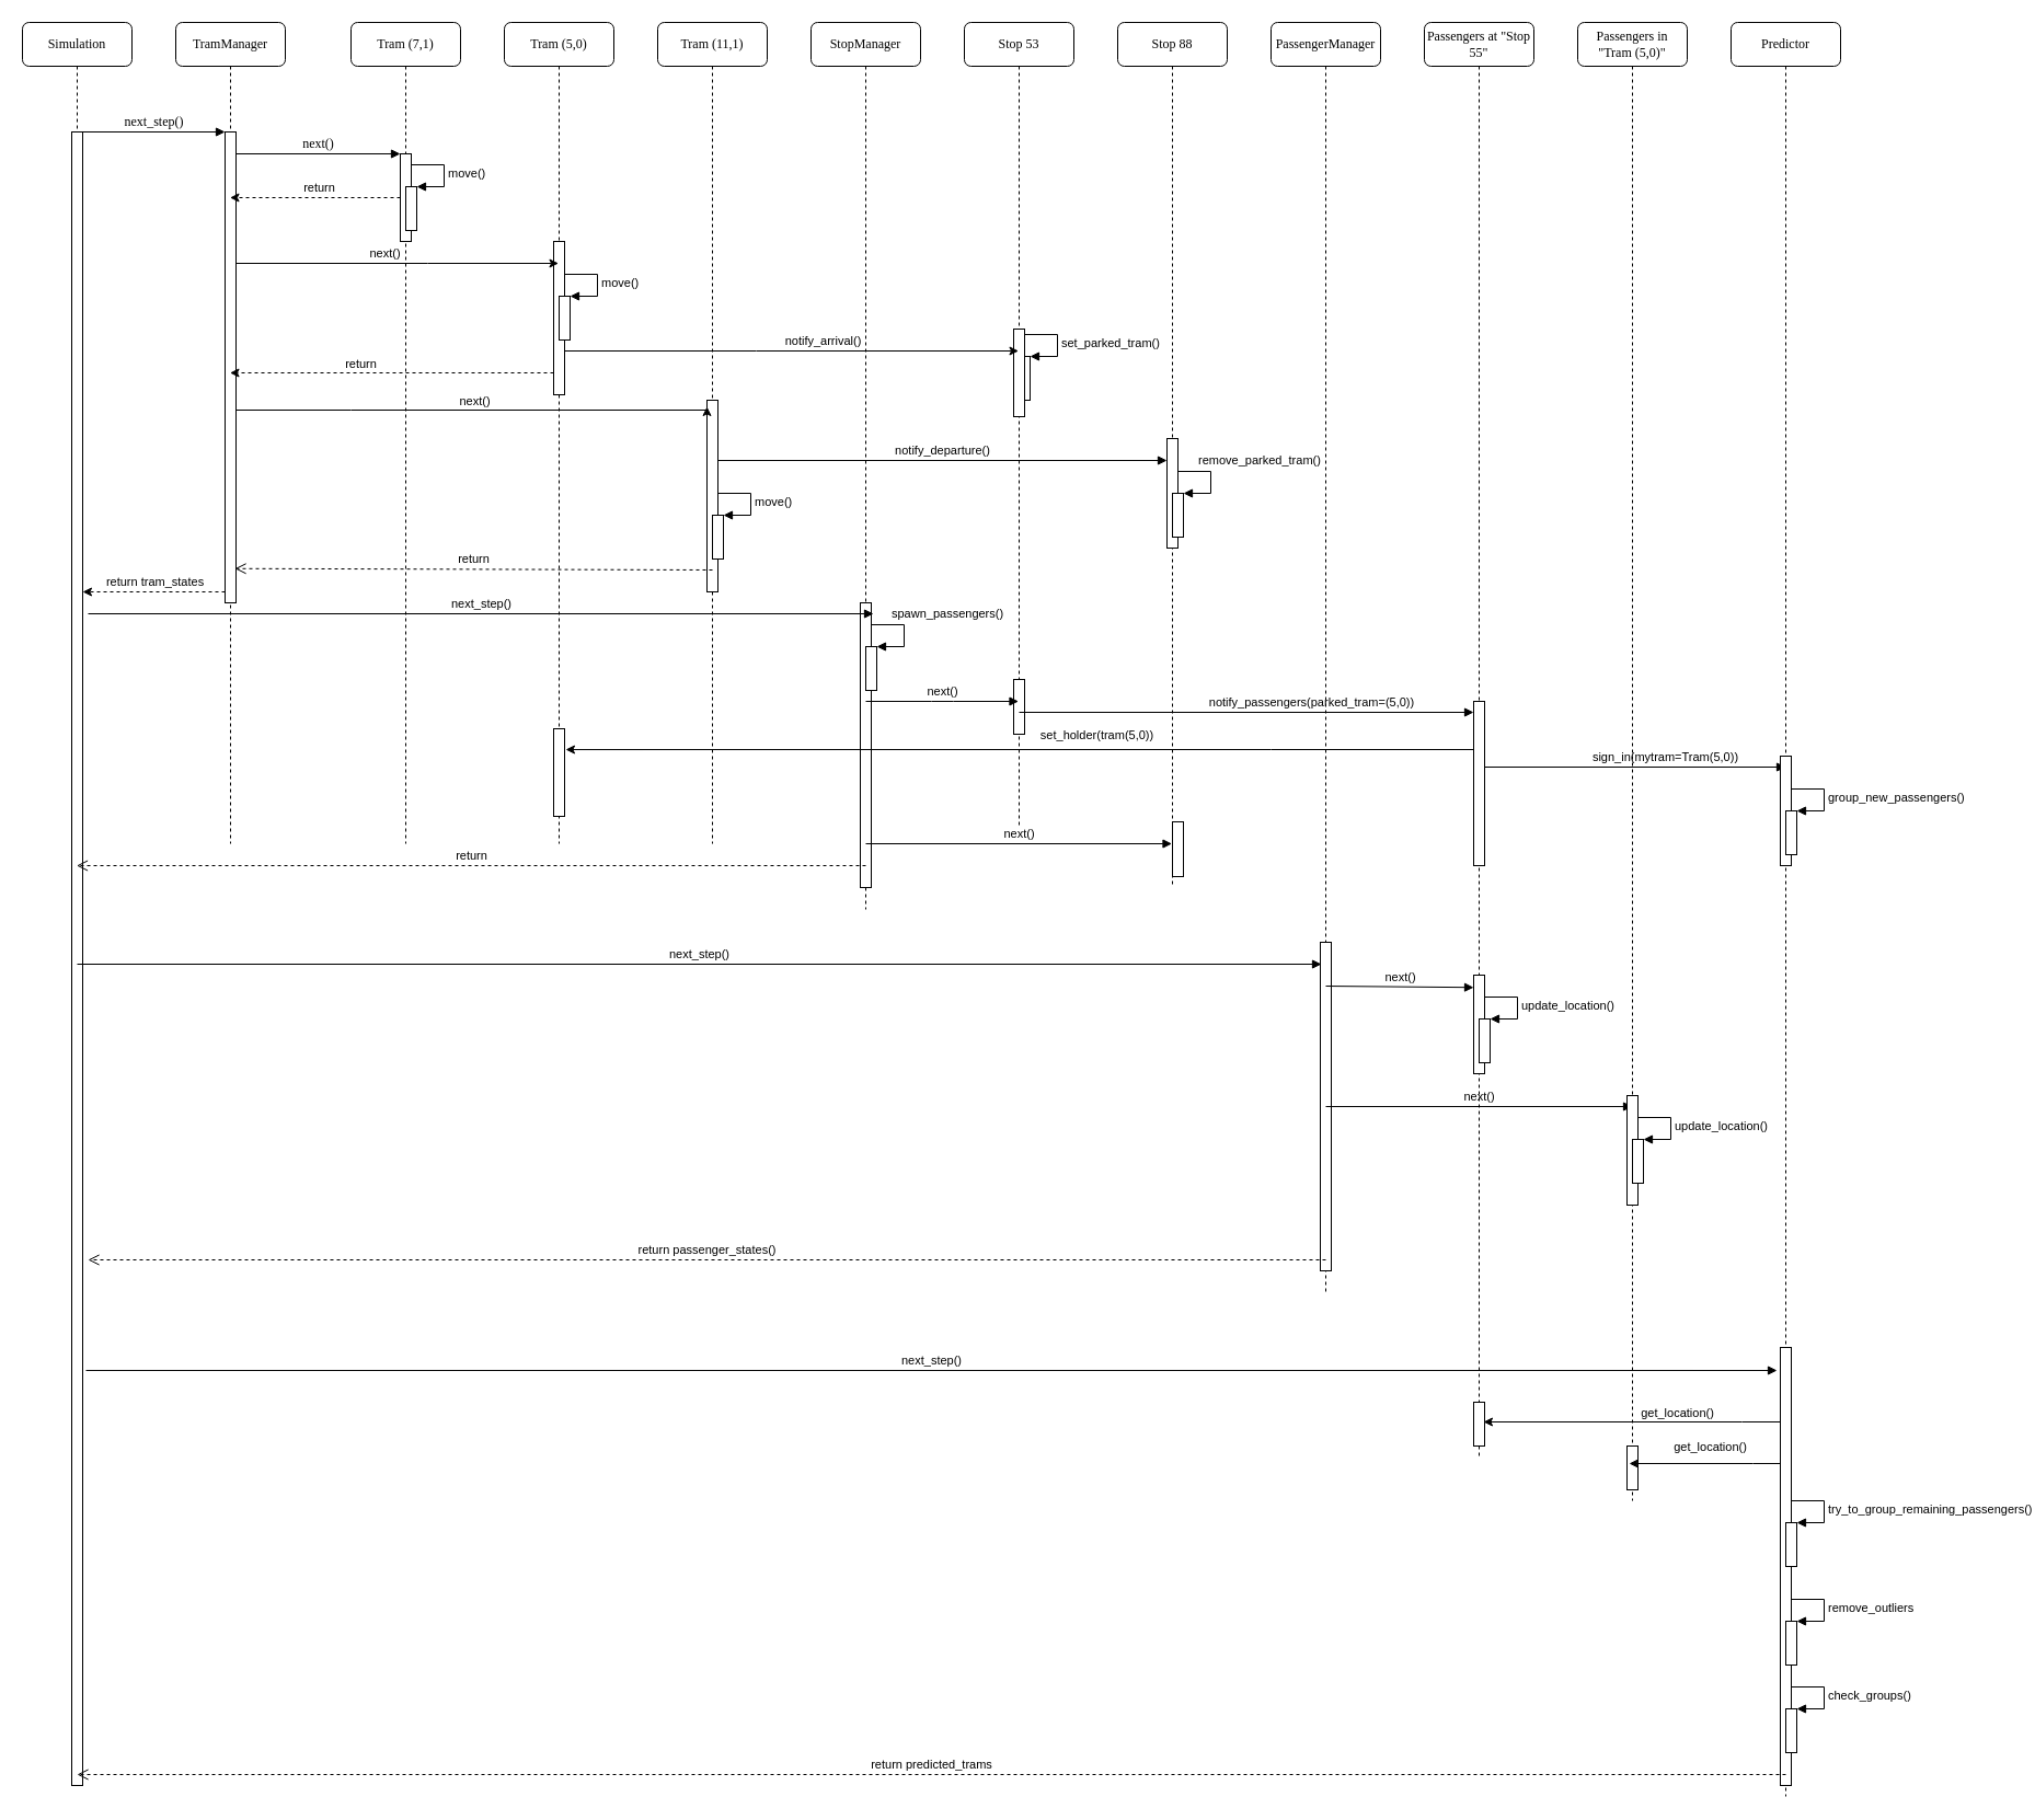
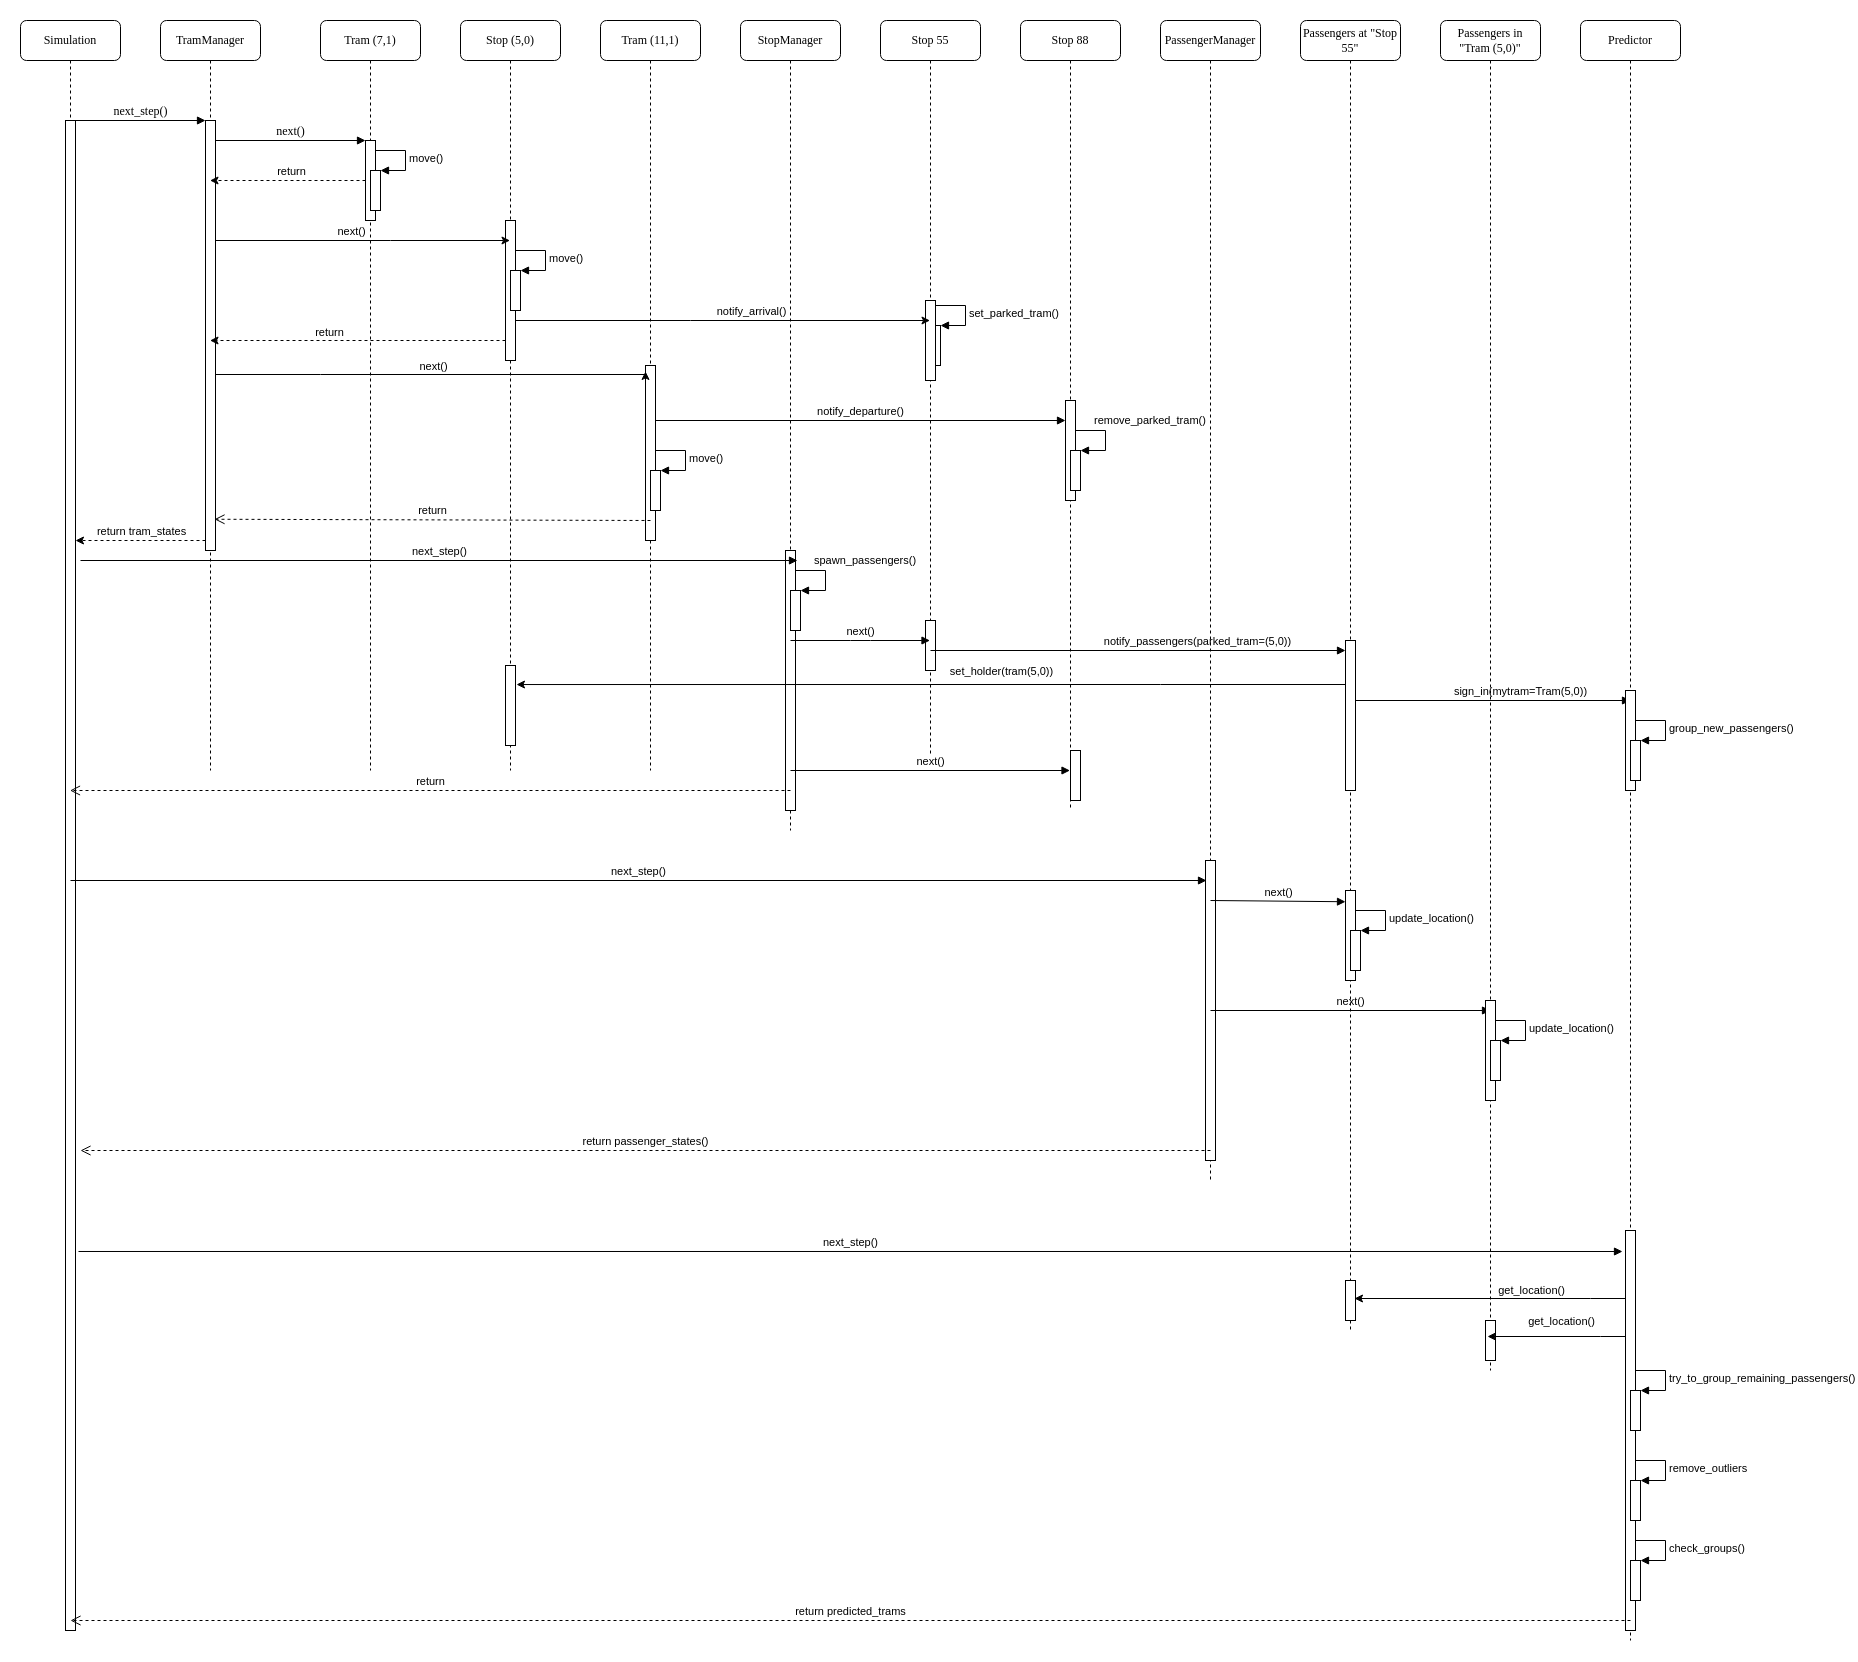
- <mxCell id="8" value="Tram (5,0)" style="shape=umlLifeline;perimeter=lifelinePerimeter;whiteSpace=wrap;html=1;container=1;collapsible=0;recursiveResize=0;outlineConnect=0;rounded=1;shadow=0;comic=0;labelBackgroundColor=none;strokeWidth=1;fontFamily=Verdana;fontSize=12;align=center;" parent="1" vertex="1"><mxGeometry x="460" y="20" width="100" height="750" as="geometry" /></mxCell>
+ <mxCell id="8" value="Stop (5,0)" style="shape=umlLifeline;perimeter=lifelinePerimeter;whiteSpace=wrap;html=1;container=1;collapsible=0;recursiveResize=0;outlineConnect=0;rounded=1;shadow=0;comic=0;labelBackgroundColor=none;strokeWidth=1;fontFamily=Verdana;fontSize=12;align=center;" parent="1" vertex="1"><mxGeometry x="460" y="20" width="100" height="750" as="geometry" /></mxCell>
- <mxCell id="11" value="Stop 53" style="shape=umlLifeline;perimeter=lifelinePerimeter;whiteSpace=wrap;html=1;container=1;collapsible=0;recursiveResize=0;outlineConnect=0;rounded=1;shadow=0;comic=0;labelBackgroundColor=none;strokeWidth=1;fontFamily=Verdana;fontSize=12;align=center;" parent="1" vertex="1"><mxGeometry x="880" y="20" width="100" height="740" as="geometry" /></mxCell>
+ <mxCell id="11" value="Stop 55" style="shape=umlLifeline;perimeter=lifelinePerimeter;whiteSpace=wrap;html=1;container=1;collapsible=0;recursiveResize=0;outlineConnect=0;rounded=1;shadow=0;comic=0;labelBackgroundColor=none;strokeWidth=1;fontFamily=Verdana;fontSize=12;align=center;" parent="1" vertex="1"><mxGeometry x="880" y="20" width="100" height="740" as="geometry" /></mxCell>
